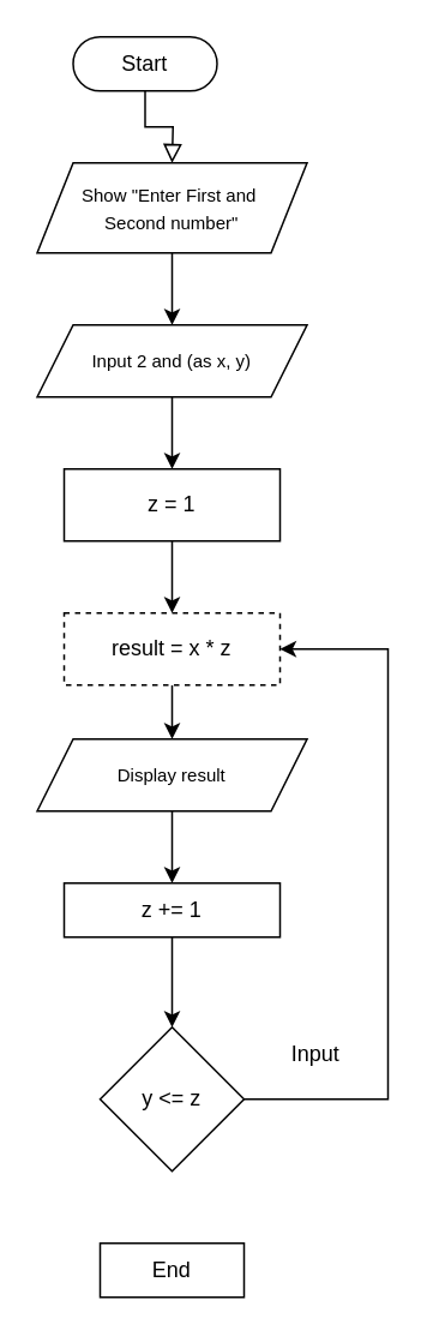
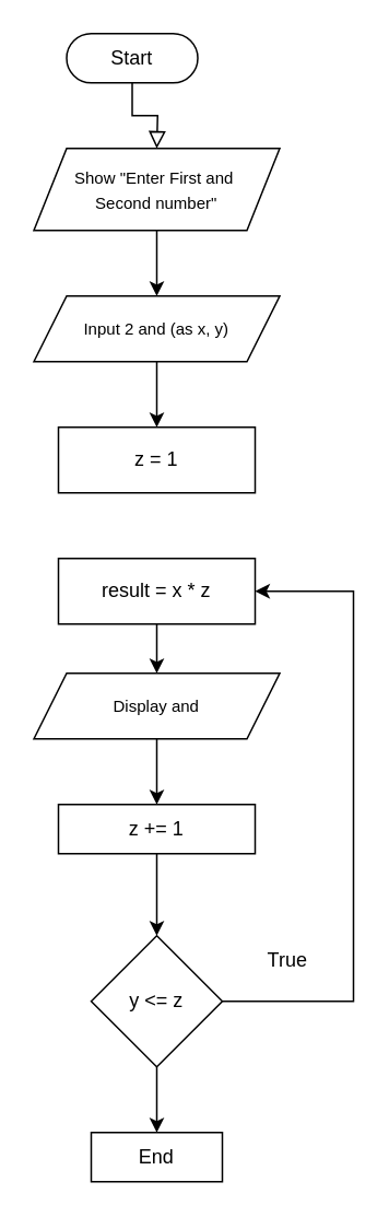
- <mxCell id="12" style="edgeStyle=orthogonalEdgeStyle;rounded=0;orthogonalLoop=1;jettySize=auto;html=1;entryX=0.5;entryY=0;entryDx=0;entryDy=0;" edge="1" parent="1" source="13" target="9"><mxGeometry relative="1" as="geometry" /></mxCell>
- <mxCell id="9" value="result = x * z" style="rounded=0;whiteSpace=wrap;html=1;dashed=1;" vertex="1" parent="1"><mxGeometry x="35" y="340" width="120" height="40" as="geometry" /></mxCell>
+ <mxCell id="9" value="result = x * z" style="rounded=0;whiteSpace=wrap;html=1;" vertex="1" parent="1"><mxGeometry x="35" y="340" width="120" height="40" as="geometry" /></mxCell>
- <mxCell id="11" value="&lt;font style=&quot;font-size: 10px;&quot;&gt;Display result&lt;/font&gt;" style="shape=parallelogram;perimeter=parallelogramPerimeter;whiteSpace=wrap;html=1;fixedSize=1;" vertex="1" parent="1"><mxGeometry x="20" y="410" width="150" height="40" as="geometry" /></mxCell>
+ <mxCell id="11" value="&lt;font style=&quot;font-size: 10px;&quot;&gt;Display and&lt;/font&gt;" style="shape=parallelogram;perimeter=parallelogramPerimeter;whiteSpace=wrap;html=1;fixedSize=1;" vertex="1" parent="1"><mxGeometry x="20" y="410" width="150" height="40" as="geometry" /></mxCell>
- <mxCell id="19" value="Input" style="text;strokeColor=none;align=center;fillColor=none;html=1;verticalAlign=middle;whiteSpace=wrap;rounded=0;" vertex="1" parent="1"><mxGeometry x="145" y="570" width="60" height="30" as="geometry" /></mxCell>
+ <mxCell id="19" value="True" style="text;strokeColor=none;align=center;fillColor=none;html=1;verticalAlign=middle;whiteSpace=wrap;rounded=0;" vertex="1" parent="1"><mxGeometry x="145" y="570" width="60" height="30" as="geometry" /></mxCell>
+ <mxCell id="15" style="edgeStyle=orthogonalEdgeStyle;rounded=0;orthogonalLoop=1;jettySize=auto;html=1;entryX=0.5;entryY=0;entryDx=0;entryDy=0;" edge="1" parent="1" source="16" target="20"><mxGeometry relative="1" as="geometry" /></mxCell>
